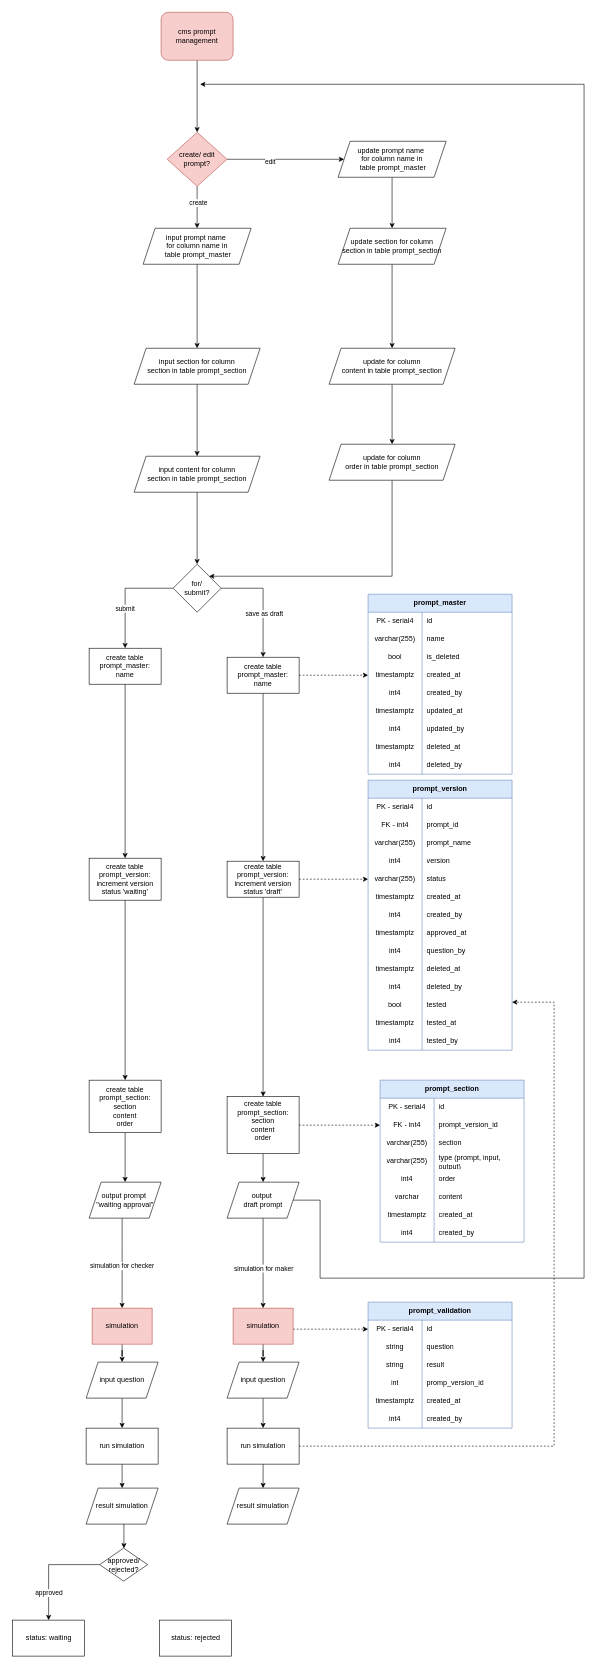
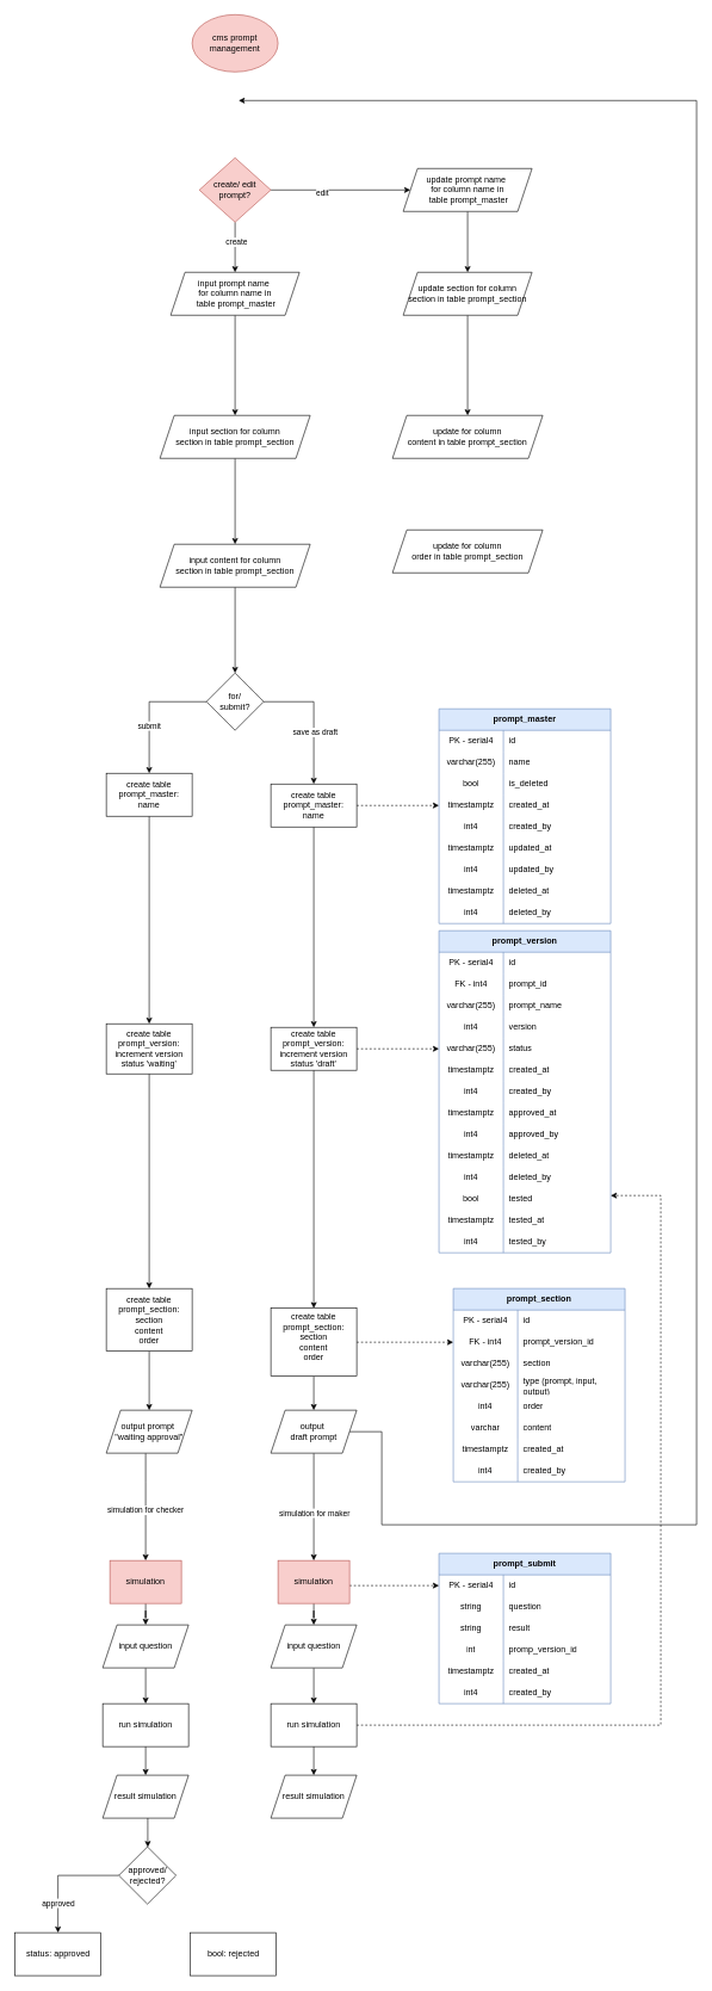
- <mxCell id="3" value="cms prompt management" style="whiteSpace=wrap;html=1;fillColor=#f8cecc;strokeColor=#b85450;rounded=1;" vertex="1" parent="1"><mxGeometry x="268" y="20" width="120" height="80" as="geometry" /></mxCell>
+ <mxCell id="3" value="cms prompt management" style="ellipse;whiteSpace=wrap;html=1;fillColor=#f8cecc;strokeColor=#b85450;" vertex="1" parent="1"><mxGeometry x="268" y="20" width="120" height="80" as="geometry" /></mxCell>
- <mxCell id="2" value="" style="edgeStyle=orthogonalEdgeStyle;rounded=0;orthogonalLoop=1;jettySize=auto;html=1;" edge="1" parent="1" source="3" target="8"><mxGeometry relative="1" as="geometry" /></mxCell>
- <mxCell id="40" value="" style="edgeStyle=orthogonalEdgeStyle;rounded=0;orthogonalLoop=1;jettySize=auto;html=1;" edge="1" parent="1" source="41" target="48"><mxGeometry relative="1" as="geometry" /></mxCell>
- <mxCell id="47" style="edgeStyle=orthogonalEdgeStyle;rounded=0;orthogonalLoop=1;jettySize=auto;html=1;" edge="1" parent="1" source="48" target="21"><mxGeometry relative="1" as="geometry"><Array as="points"><mxPoint x="653" y="960" /></Array></mxGeometry></mxCell>
- <mxCell id="104" value="question_by" style="shape=partialRectangle;connectable=0;fillColor=none;top=0;left=0;bottom=0;right=0;align=left;spacingLeft=6;overflow=hidden;html=1;whiteSpace=wrap;" vertex="1" parent="102"><mxGeometry x="90" width="150" height="30" as="geometry"><mxRectangle width="150" height="30" as="alternateBounds" /></mxGeometry></mxCell>
+ <mxCell id="104" value="approved_by" style="shape=partialRectangle;connectable=0;fillColor=none;top=0;left=0;bottom=0;right=0;align=left;spacingLeft=6;overflow=hidden;html=1;whiteSpace=wrap;" vertex="1" parent="102"><mxGeometry x="90" width="150" height="30" as="geometry"><mxRectangle width="150" height="30" as="alternateBounds" /></mxGeometry></mxCell>
- <mxCell id="145" value="prompt_validation" style="shape=table;startSize=30;container=1;collapsible=1;childLayout=tableLayout;fixedRows=1;rowLines=0;fontStyle=1;align=center;resizeLast=1;html=1;whiteSpace=wrap;fillColor=#dae8fc;strokeColor=#6c8ebf;" vertex="1" parent="1"><mxGeometry x="613" y="2170" width="240" height="210" as="geometry" /></mxCell>
+ <mxCell id="145" value="prompt_submit" style="shape=table;startSize=30;container=1;collapsible=1;childLayout=tableLayout;fixedRows=1;rowLines=0;fontStyle=1;align=center;resizeLast=1;html=1;whiteSpace=wrap;fillColor=#dae8fc;strokeColor=#6c8ebf;" vertex="1" parent="1"><mxGeometry x="613" y="2170" width="240" height="210" as="geometry" /></mxCell>
- <mxCell id="44" value="approved/ rejected?" style="rhombus;whiteSpace=wrap;html=1;" vertex="1" parent="1"><mxGeometry x="165.5" y="2580" width="80" height="55" as="geometry" /></mxCell>
+ <mxCell id="44" value="approved/ rejected?" style="rhombus;whiteSpace=wrap;html=1;" vertex="1" parent="1"><mxGeometry x="165.5" y="2580" width="80" height="80" as="geometry" /></mxCell>
- <mxCell id="45" value="status: waiting" style="rounded=0;whiteSpace=wrap;html=1;" vertex="1" parent="1"><mxGeometry x="20.5" y="2700" width="120" height="60" as="geometry" /></mxCell>
+ <mxCell id="45" value="status: approved" style="rounded=0;whiteSpace=wrap;html=1;" vertex="1" parent="1"><mxGeometry x="20.5" y="2700" width="120" height="60" as="geometry" /></mxCell>
- <mxCell id="46" value="status: rejected" style="rounded=0;whiteSpace=wrap;html=1;" vertex="1" parent="1"><mxGeometry x="265.5" y="2700" width="120" height="60" as="geometry" /></mxCell>
+ <mxCell id="46" value="bool: rejected" style="rounded=0;whiteSpace=wrap;html=1;" vertex="1" parent="1"><mxGeometry x="265.5" y="2700" width="120" height="60" as="geometry" /></mxCell>
